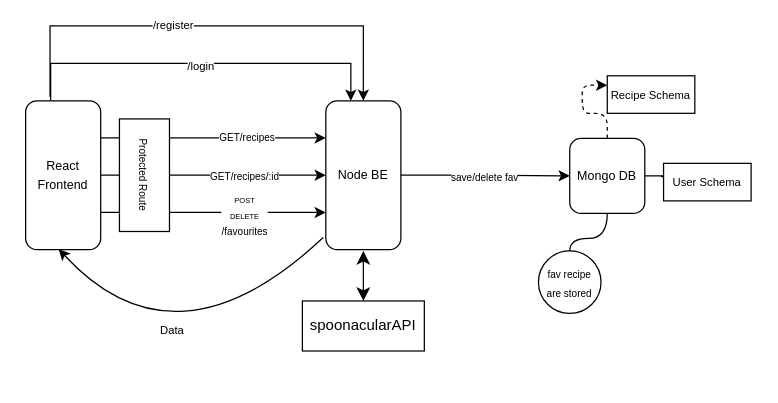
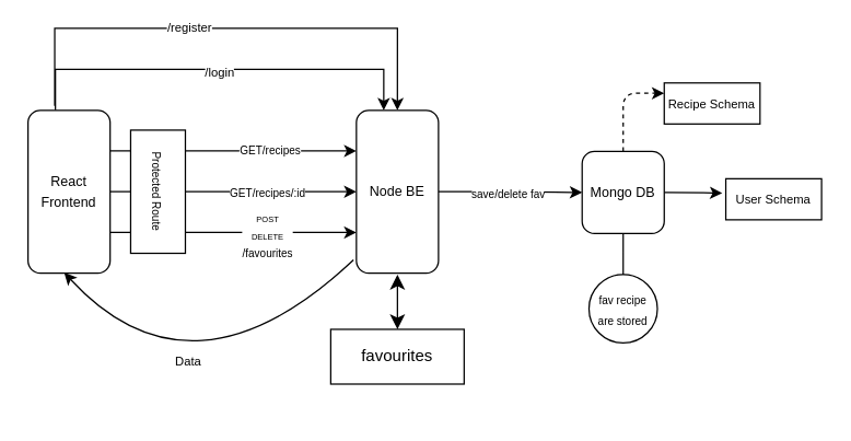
- <mxCell id="19" value="&lt;font style=&quot;font-size: 10px;&quot;&gt;Mongo DB&lt;/font&gt;" style="whiteSpace=wrap;html=1;aspect=fixed;rounded=1;shadow=0;" vertex="1" parent="1"><mxGeometry x="455" y="110" width="60" height="60" as="geometry" /></mxCell>
+ <mxCell id="19" value="&lt;font style=&quot;font-size: 10px;&quot;&gt;Mongo DB&lt;/font&gt;" style="whiteSpace=wrap;html=1;aspect=fixed;rounded=1;shadow=0;" vertex="1" parent="1"><mxGeometry x="425" y="110" width="60" height="60" as="geometry" /></mxCell>
- <mxCell id="23" value="spoonacularAPI" style="rounded=0;whiteSpace=wrap;html=1;" vertex="1" parent="1"><mxGeometry x="241.25" y="240.02" width="97.5" height="40" as="geometry" /></mxCell>
+ <mxCell id="23" value="favourites" style="rounded=0;whiteSpace=wrap;html=1;" vertex="1" parent="1"><mxGeometry x="241.25" y="240.02" width="97.5" height="40" as="geometry" /></mxCell>
